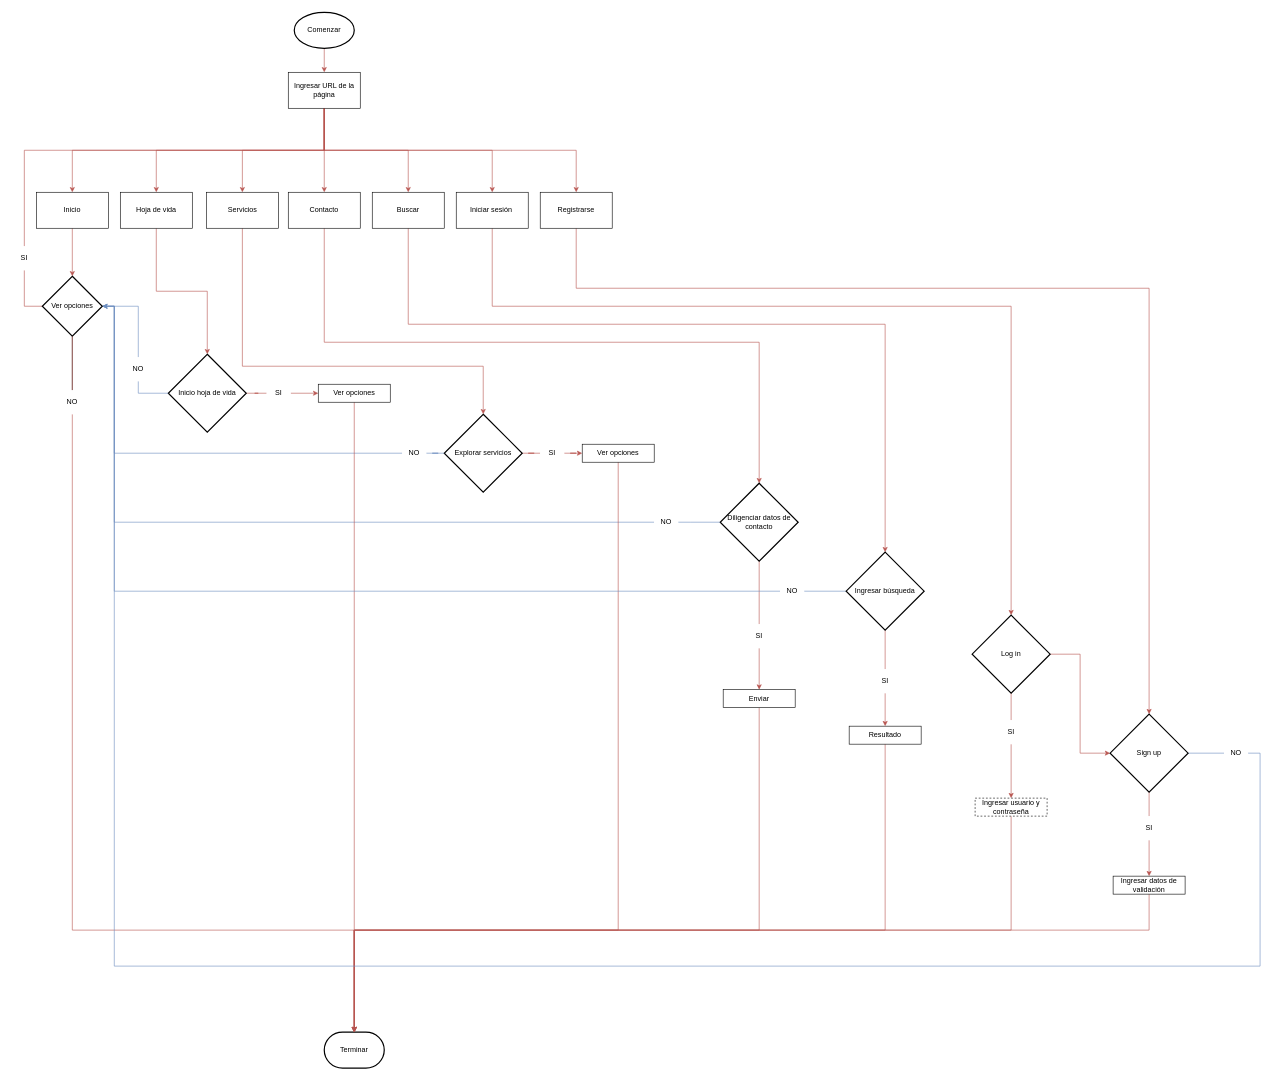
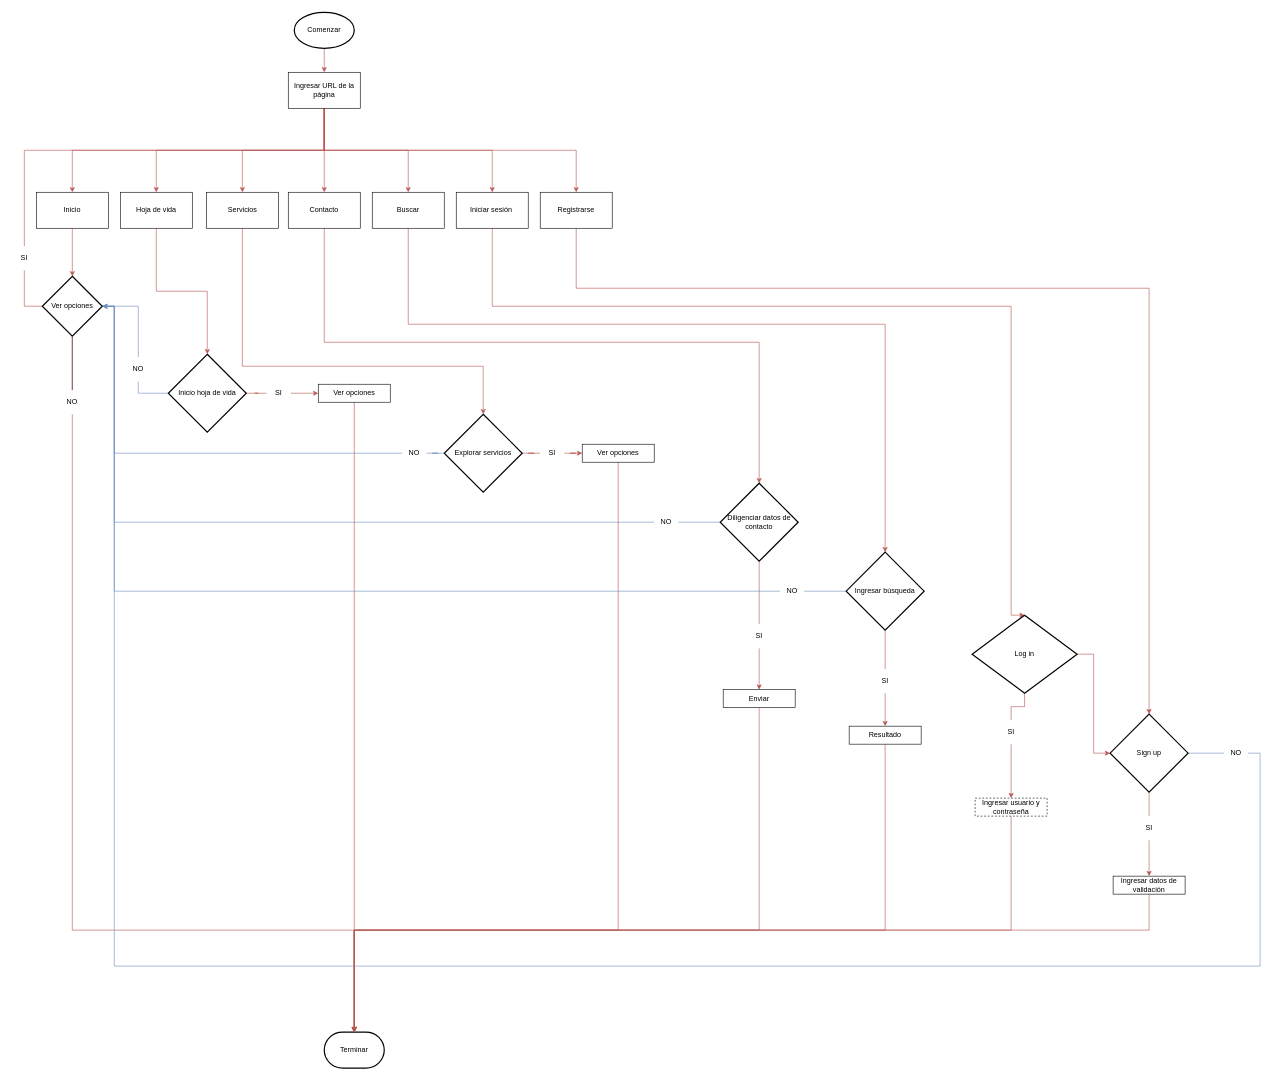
- <mxCell id="69" value="Log in" style="strokeWidth=2;html=1;shape=mxgraph.flowchart.decision;whiteSpace=wrap;" vertex="1" parent="1"><mxGeometry x="1620" y="1025" width="130" height="130" as="geometry" /></mxCell>
+ <mxCell id="69" value="Log in" style="strokeWidth=2;html=1;shape=mxgraph.flowchart.decision;whiteSpace=wrap;" vertex="1" parent="1"><mxGeometry x="1620" y="1025" width="175" height="130" as="geometry" /></mxCell>
